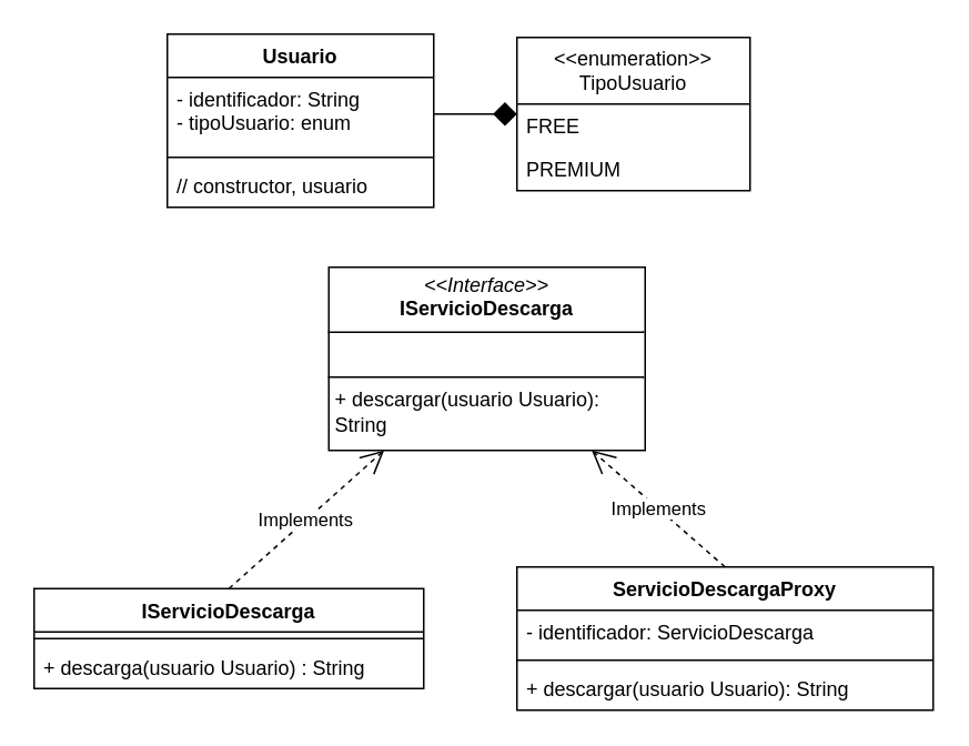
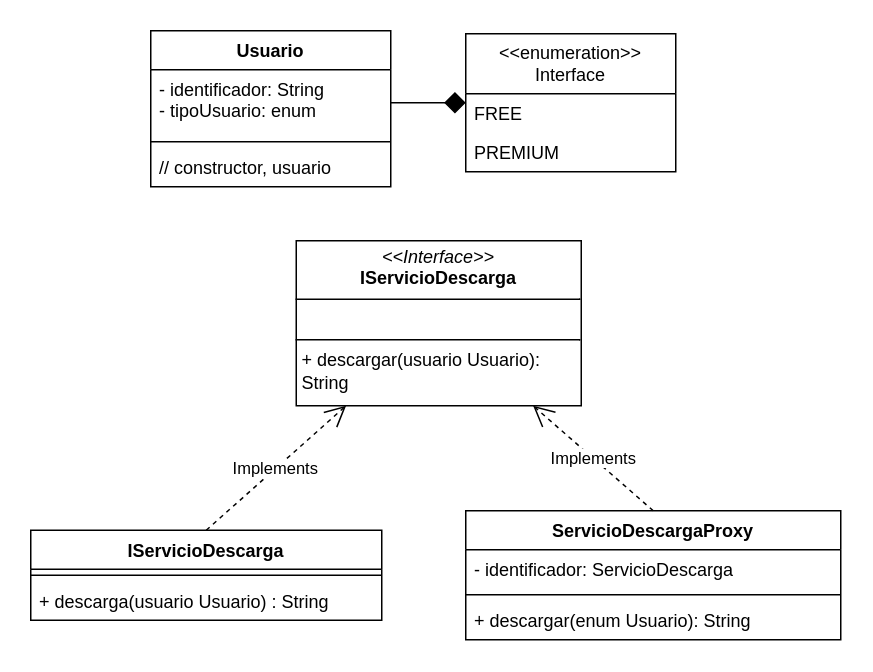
- <mxCell id="16" value="&lt;div&gt;&amp;lt;&amp;lt;enumeration&amp;gt;&amp;gt;&lt;/div&gt;TipoUsuario" style="swimlane;fontStyle=0;childLayout=stackLayout;horizontal=1;startSize=40;fillColor=none;horizontalStack=0;resizeParent=1;resizeParentMax=0;resizeLast=0;collapsible=1;marginBottom=0;whiteSpace=wrap;html=1;" vertex="1" parent="1"><mxGeometry x="310" y="22" width="140" height="92" as="geometry" /></mxCell>
+ <mxCell id="16" value="&lt;div&gt;&amp;lt;&amp;lt;enumeration&amp;gt;&amp;gt;&lt;/div&gt;Interface" style="swimlane;fontStyle=0;childLayout=stackLayout;horizontal=1;startSize=40;fillColor=none;horizontalStack=0;resizeParent=1;resizeParentMax=0;resizeLast=0;collapsible=1;marginBottom=0;whiteSpace=wrap;html=1;" vertex="1" parent="1"><mxGeometry x="310" y="22" width="140" height="92" as="geometry" /></mxCell>
- <mxCell id="9" value="+ descargar(usuario Usuario): String" style="text;strokeColor=none;fillColor=none;align=left;verticalAlign=top;spacingLeft=4;spacingRight=4;overflow=hidden;rotatable=0;points=[[0,0.5],[1,0.5]];portConstraint=eastwest;whiteSpace=wrap;html=1;" vertex="1" parent="6"><mxGeometry y="60" width="250" height="26" as="geometry" /></mxCell>
+ <mxCell id="9" value="+ descargar(enum Usuario): String" style="text;strokeColor=none;fillColor=none;align=left;verticalAlign=top;spacingLeft=4;spacingRight=4;overflow=hidden;rotatable=0;points=[[0,0.5],[1,0.5]];portConstraint=eastwest;whiteSpace=wrap;html=1;" vertex="1" parent="6"><mxGeometry y="60" width="250" height="26" as="geometry" /></mxCell>
